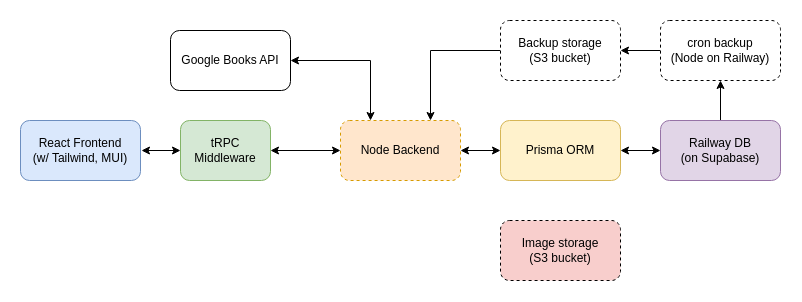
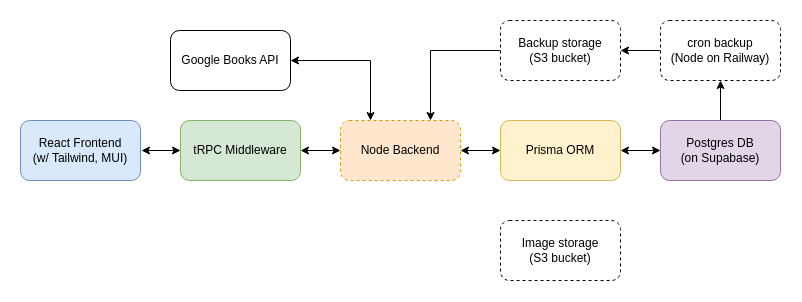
- <mxCell id="4" value="tRPC Middleware" style="rounded=1;whiteSpace=wrap;html=1;fillColor=#d5e8d4;strokeColor=#82b366;glass=0;" vertex="1" parent="1"><mxGeometry x="180" y="120" width="90" height="60" as="geometry" /></mxCell>
+ <mxCell id="4" value="tRPC Middleware" style="rounded=1;whiteSpace=wrap;html=1;fillColor=#d5e8d4;strokeColor=#82b366;glass=0;" vertex="1" parent="1"><mxGeometry x="180" y="120" width="120" height="60" as="geometry" /></mxCell>
- <mxCell id="12" value="&lt;div&gt;Railway DB&lt;/div&gt;&lt;div&gt;(on Supabase)&lt;br&gt;&lt;/div&gt;" style="rounded=1;whiteSpace=wrap;html=1;glass=0;fillColor=#e1d5e7;strokeColor=#9673a6;" vertex="1" parent="1"><mxGeometry x="660" y="120" width="120" height="60" as="geometry" /></mxCell>
+ <mxCell id="12" value="&lt;div&gt;Postgres DB&lt;/div&gt;&lt;div&gt;(on Supabase)&lt;br&gt;&lt;/div&gt;" style="rounded=1;whiteSpace=wrap;html=1;glass=0;fillColor=#e1d5e7;strokeColor=#9673a6;" vertex="1" parent="1"><mxGeometry x="660" y="120" width="120" height="60" as="geometry" /></mxCell>
- <mxCell id="17" value="&lt;div&gt;Image storage&lt;/div&gt;&lt;div&gt;(S3 bucket)&lt;br&gt;&lt;/div&gt;" style="rounded=1;whiteSpace=wrap;html=1;dashed=1;glass=0;fillColor=#f8cecc;" vertex="1" parent="1"><mxGeometry x="500" y="220" width="120" height="60" as="geometry" /></mxCell>
+ <mxCell id="17" value="&lt;div&gt;Image storage&lt;/div&gt;&lt;div&gt;(S3 bucket)&lt;br&gt;&lt;/div&gt;" style="rounded=1;whiteSpace=wrap;html=1;dashed=1;glass=0;" vertex="1" parent="1"><mxGeometry x="500" y="220" width="120" height="60" as="geometry" /></mxCell>
